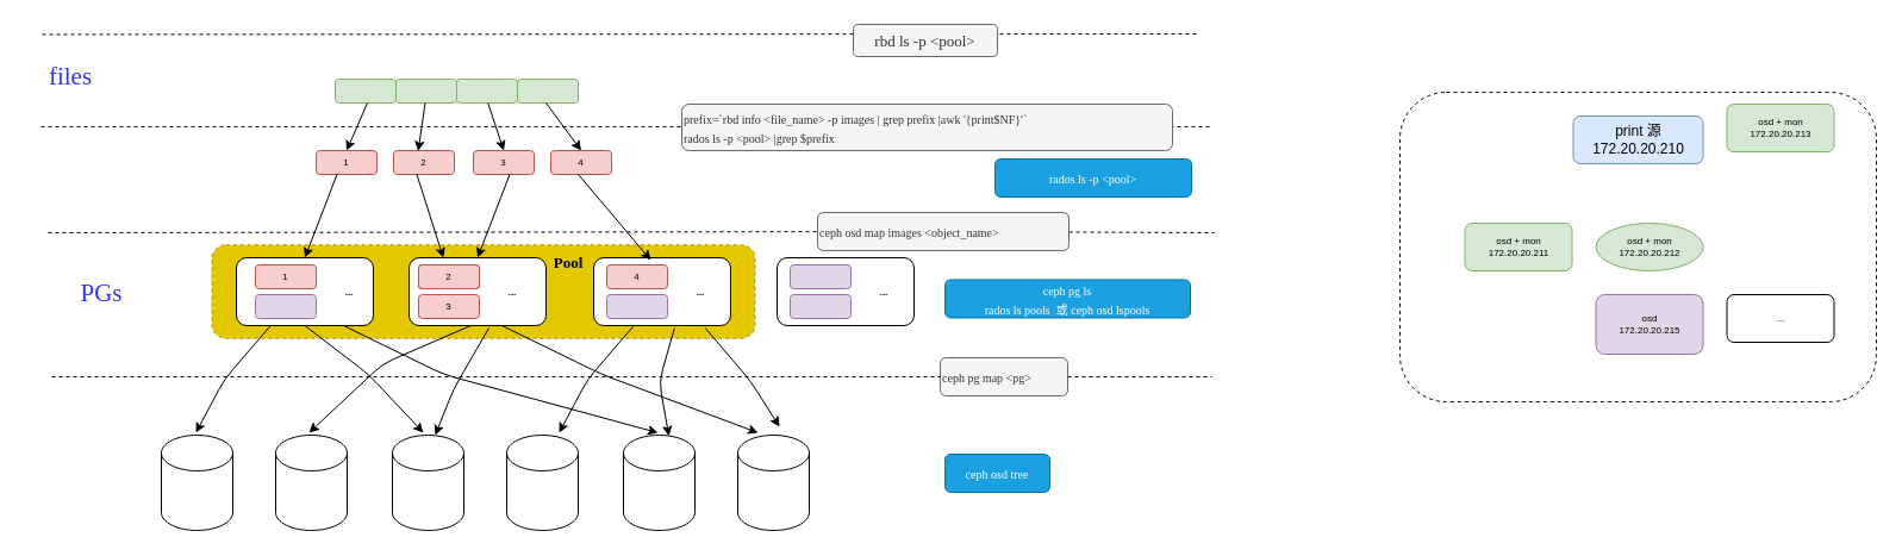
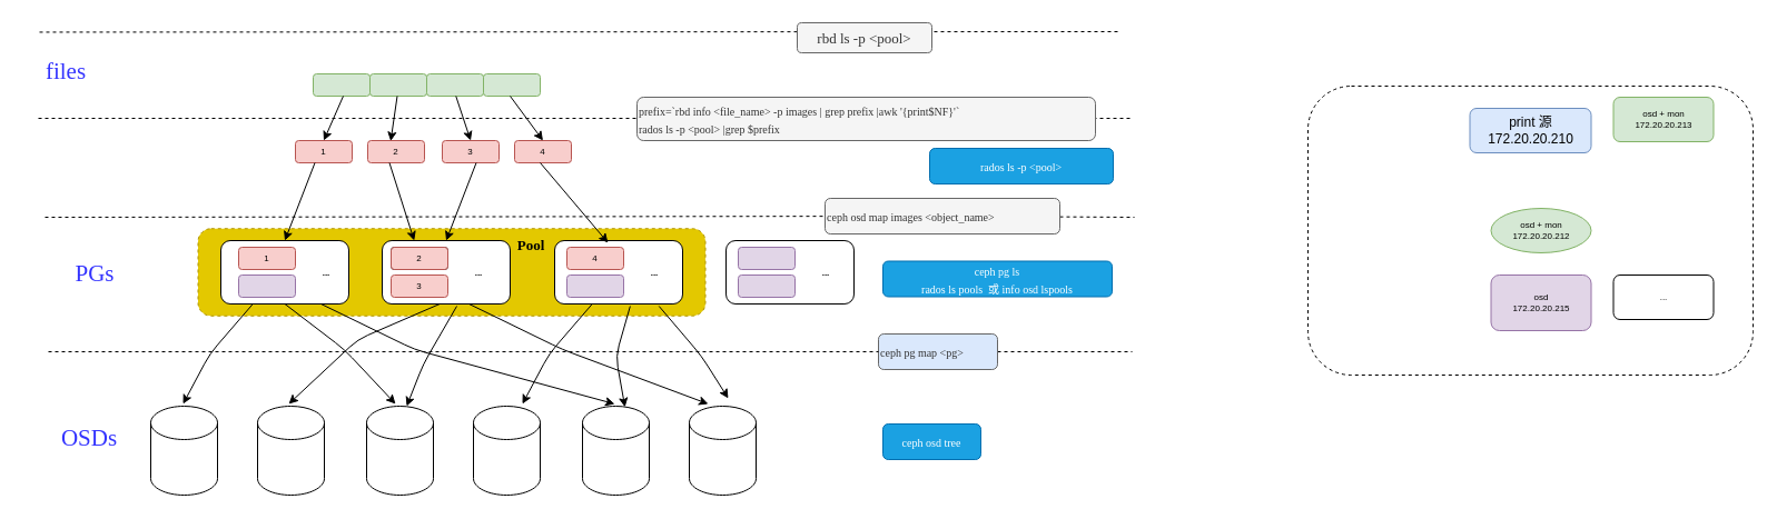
- <mxCell id="64" value="&lt;span style=&quot;font-size: 10px&quot;&gt;ceph osd map images &amp;lt;object_name&amp;gt;&lt;/span&gt;" style="rounded=1;whiteSpace=wrap;html=1;glass=0;strokeColor=#666666;fontFamily=Comic Sans MS;fontSize=13;align=left;fontColor=#333333;fillColor=#f5f5f5;" parent="1" vertex="1"><mxGeometry x="686" y="178" width="211" height="32" as="geometry" /></mxCell>
+ <mxCell id="64" value="&lt;span style=&quot;font-size: 10px&quot;&gt;ceph osd map images &amp;lt;object_name&amp;gt;&lt;/span&gt;" style="rounded=1;whiteSpace=wrap;html=1;glass=0;strokeColor=#666666;fontFamily=Comic Sans MS;fontSize=13;align=left;fontColor=#333333;fillColor=#f5f5f5;" parent="1" vertex="1"><mxGeometry x="741" y="178" width="211" height="32" as="geometry" /></mxCell>
- <mxCell id="5" value="&lt;font style=&quot;font-size: 8px;&quot;&gt;osd + mon&lt;br style=&quot;font-size: 8px;&quot;&gt;172.20.20.211&lt;/font&gt;" style="rounded=1;whiteSpace=wrap;html=1;fontSize=8;fillColor=#d5e8d4;strokeColor=#82b366;" parent="1" vertex="1"><mxGeometry x="1229.5" y="187" width="90" height="40" as="geometry" /></mxCell>
- <mxCell id="68" value="&lt;span style=&quot;font-size: 10px&quot;&gt;ceph pg ls&lt;/span&gt;&lt;br&gt;&lt;span style=&quot;font-size: 10px&quot;&gt;rados ls pools&amp;nbsp; 或 ceph osd lspools&lt;/span&gt;" style="rounded=1;whiteSpace=wrap;html=1;glass=0;strokeColor=#006EAF;fontFamily=Comic Sans MS;fontSize=13;align=center;fontColor=#ffffff;fillColor=#1ba1e2;" vertex="1" parent="1"><mxGeometry x="793" y="234.5" width="206" height="32" as="geometry" /></mxCell>
+ <mxCell id="68" value="&lt;span style=&quot;font-size: 10px&quot;&gt;ceph pg ls&lt;/span&gt;&lt;br&gt;&lt;span style=&quot;font-size: 10px&quot;&gt;rados ls pools&amp;nbsp; 或 info osd lspools&lt;/span&gt;" style="rounded=1;whiteSpace=wrap;html=1;glass=0;strokeColor=#006EAF;fontFamily=Comic Sans MS;fontSize=13;align=center;fontColor=#ffffff;fillColor=#1ba1e2;" vertex="1" parent="1"><mxGeometry x="793" y="234.5" width="206" height="32" as="geometry" /></mxCell>
- <mxCell id="62" value="&lt;span style=&quot;font-size: 10px&quot;&gt;ceph pg map &amp;lt;pg&amp;gt;&lt;/span&gt;" style="rounded=1;whiteSpace=wrap;html=1;glass=0;strokeColor=#666666;fontFamily=Comic Sans MS;fontSize=13;align=left;fontColor=#333333;fillColor=#f5f5f5;" vertex="1" parent="1"><mxGeometry x="789" y="300" width="107" height="32" as="geometry" /></mxCell>
+ <mxCell id="62" value="&lt;span style=&quot;font-size: 10px&quot;&gt;ceph pg map &amp;lt;pg&amp;gt;&lt;/span&gt;" style="rounded=1;whiteSpace=wrap;html=1;glass=0;strokeColor=#666666;fontFamily=Comic Sans MS;fontSize=13;align=left;fontColor=#333333;fillColor=#dae8fc;" vertex="1" parent="1"><mxGeometry x="789" y="300" width="107" height="32" as="geometry" /></mxCell>
+ <mxCell id="56" value="&lt;font style=&quot;font-size: 21px&quot;&gt;OSDs&lt;/font&gt;" style="text;html=1;strokeColor=none;fillColor=none;align=center;verticalAlign=middle;whiteSpace=wrap;rounded=0;glass=0;fontSize=13;fontFamily=Comic Sans MS;fontColor=#3333FF;" parent="1" vertex="1"><mxGeometry x="41" y="377" width="78" height="34" as="geometry" /></mxCell>
